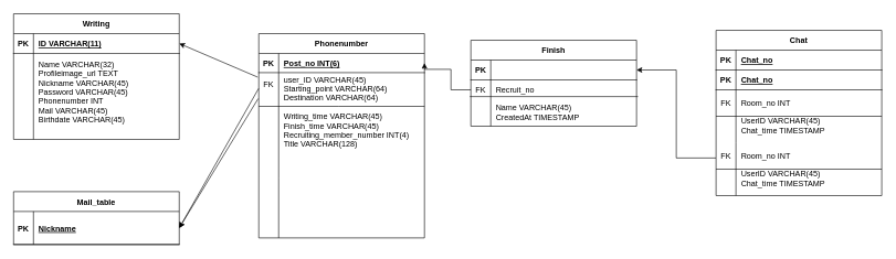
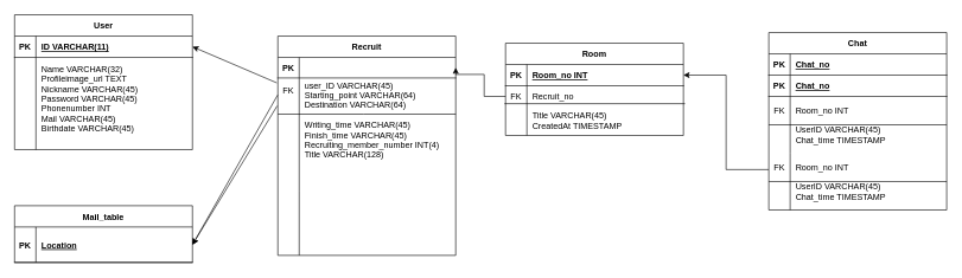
- <mxCell id="13" value="Writing" style="shape=table;startSize=30;container=1;collapsible=1;childLayout=tableLayout;fixedRows=1;rowLines=0;fontStyle=1;align=center;resizeLast=1;" parent="1" vertex="1"><mxGeometry x="20" y="20" width="250" height="190" as="geometry" /></mxCell>
+ <mxCell id="13" value="User" style="shape=table;startSize=30;container=1;collapsible=1;childLayout=tableLayout;fixedRows=1;rowLines=0;fontStyle=1;align=center;resizeLast=1;" parent="1" vertex="1"><mxGeometry x="20" y="20" width="250" height="190" as="geometry" /></mxCell>
- <mxCell id="2" value="Phonenumber" style="shape=table;startSize=30;container=1;collapsible=1;childLayout=tableLayout;fixedRows=1;rowLines=0;fontStyle=1;align=center;resizeLast=1;" parent="1" vertex="1"><mxGeometry x="390" y="50" width="250" height="309" as="geometry" /></mxCell>
+ <mxCell id="2" value="Recruit" style="shape=table;startSize=30;container=1;collapsible=1;childLayout=tableLayout;fixedRows=1;rowLines=0;fontStyle=1;align=center;resizeLast=1;" parent="1" vertex="1"><mxGeometry x="390" y="50" width="250" height="309" as="geometry" /></mxCell>
- <mxCell id="20" value="Finish" style="shape=table;startSize=30;container=1;collapsible=1;childLayout=tableLayout;fixedRows=1;rowLines=0;fontStyle=1;align=center;resizeLast=1;" parent="1" vertex="1"><mxGeometry x="710" y="60" width="250" height="130" as="geometry" /></mxCell>
+ <mxCell id="20" value="Room" style="shape=table;startSize=30;container=1;collapsible=1;childLayout=tableLayout;fixedRows=1;rowLines=0;fontStyle=1;align=center;resizeLast=1;" parent="1" vertex="1"><mxGeometry x="710" y="60" width="250" height="130" as="geometry" /></mxCell>
- <mxCell id="5" value="Post_no INT(6)" style="shape=partialRectangle;overflow=hidden;connectable=0;fillColor=none;top=0;left=0;bottom=0;right=0;align=left;spacingLeft=6;fontStyle=5;" parent="3" vertex="1"><mxGeometry x="30" width="220" height="29" as="geometry"><mxRectangle width="220" height="29" as="alternateBounds" /></mxGeometry></mxCell>
+ <mxCell id="23" value="Room_no INT" style="shape=partialRectangle;overflow=hidden;connectable=0;fillColor=none;top=0;left=0;bottom=0;right=0;align=left;spacingLeft=6;fontStyle=5;" parent="21" vertex="1"><mxGeometry x="30" width="220" height="30" as="geometry"><mxRectangle width="220" height="30" as="alternateBounds" /></mxGeometry></mxCell>
- <mxCell id="26" value="Recruit_no&#10;&#10;Name VARCHAR(45)&#10;CreatedAt TIMESTAMP " style="shape=partialRectangle;overflow=hidden;connectable=0;fillColor=none;top=0;left=0;bottom=0;right=0;align=left;spacingLeft=6;" parent="24" vertex="1"><mxGeometry x="30" width="220" height="70" as="geometry"><mxRectangle width="220" height="70" as="alternateBounds" /></mxGeometry></mxCell>
+ <mxCell id="26" value="Recruit_no&#10;&#10;Title VARCHAR(45)&#10;CreatedAt TIMESTAMP " style="shape=partialRectangle;overflow=hidden;connectable=0;fillColor=none;top=0;left=0;bottom=0;right=0;align=left;spacingLeft=6;" parent="24" vertex="1"><mxGeometry x="30" width="220" height="70" as="geometry"><mxRectangle width="220" height="70" as="alternateBounds" /></mxGeometry></mxCell>
- <mxCell id="48" value="Nickname" style="shape=partialRectangle;overflow=hidden;connectable=0;fillColor=none;top=0;left=0;bottom=0;right=0;align=left;spacingLeft=6;fontStyle=5;" vertex="1" parent="46"><mxGeometry x="30" width="220" height="50" as="geometry"><mxRectangle width="220" height="50" as="alternateBounds" /></mxGeometry></mxCell>
+ <mxCell id="48" value="Location" style="shape=partialRectangle;overflow=hidden;connectable=0;fillColor=none;top=0;left=0;bottom=0;right=0;align=left;spacingLeft=6;fontStyle=5;" vertex="1" parent="46"><mxGeometry x="30" width="220" height="50" as="geometry"><mxRectangle width="220" height="50" as="alternateBounds" /></mxGeometry></mxCell>
